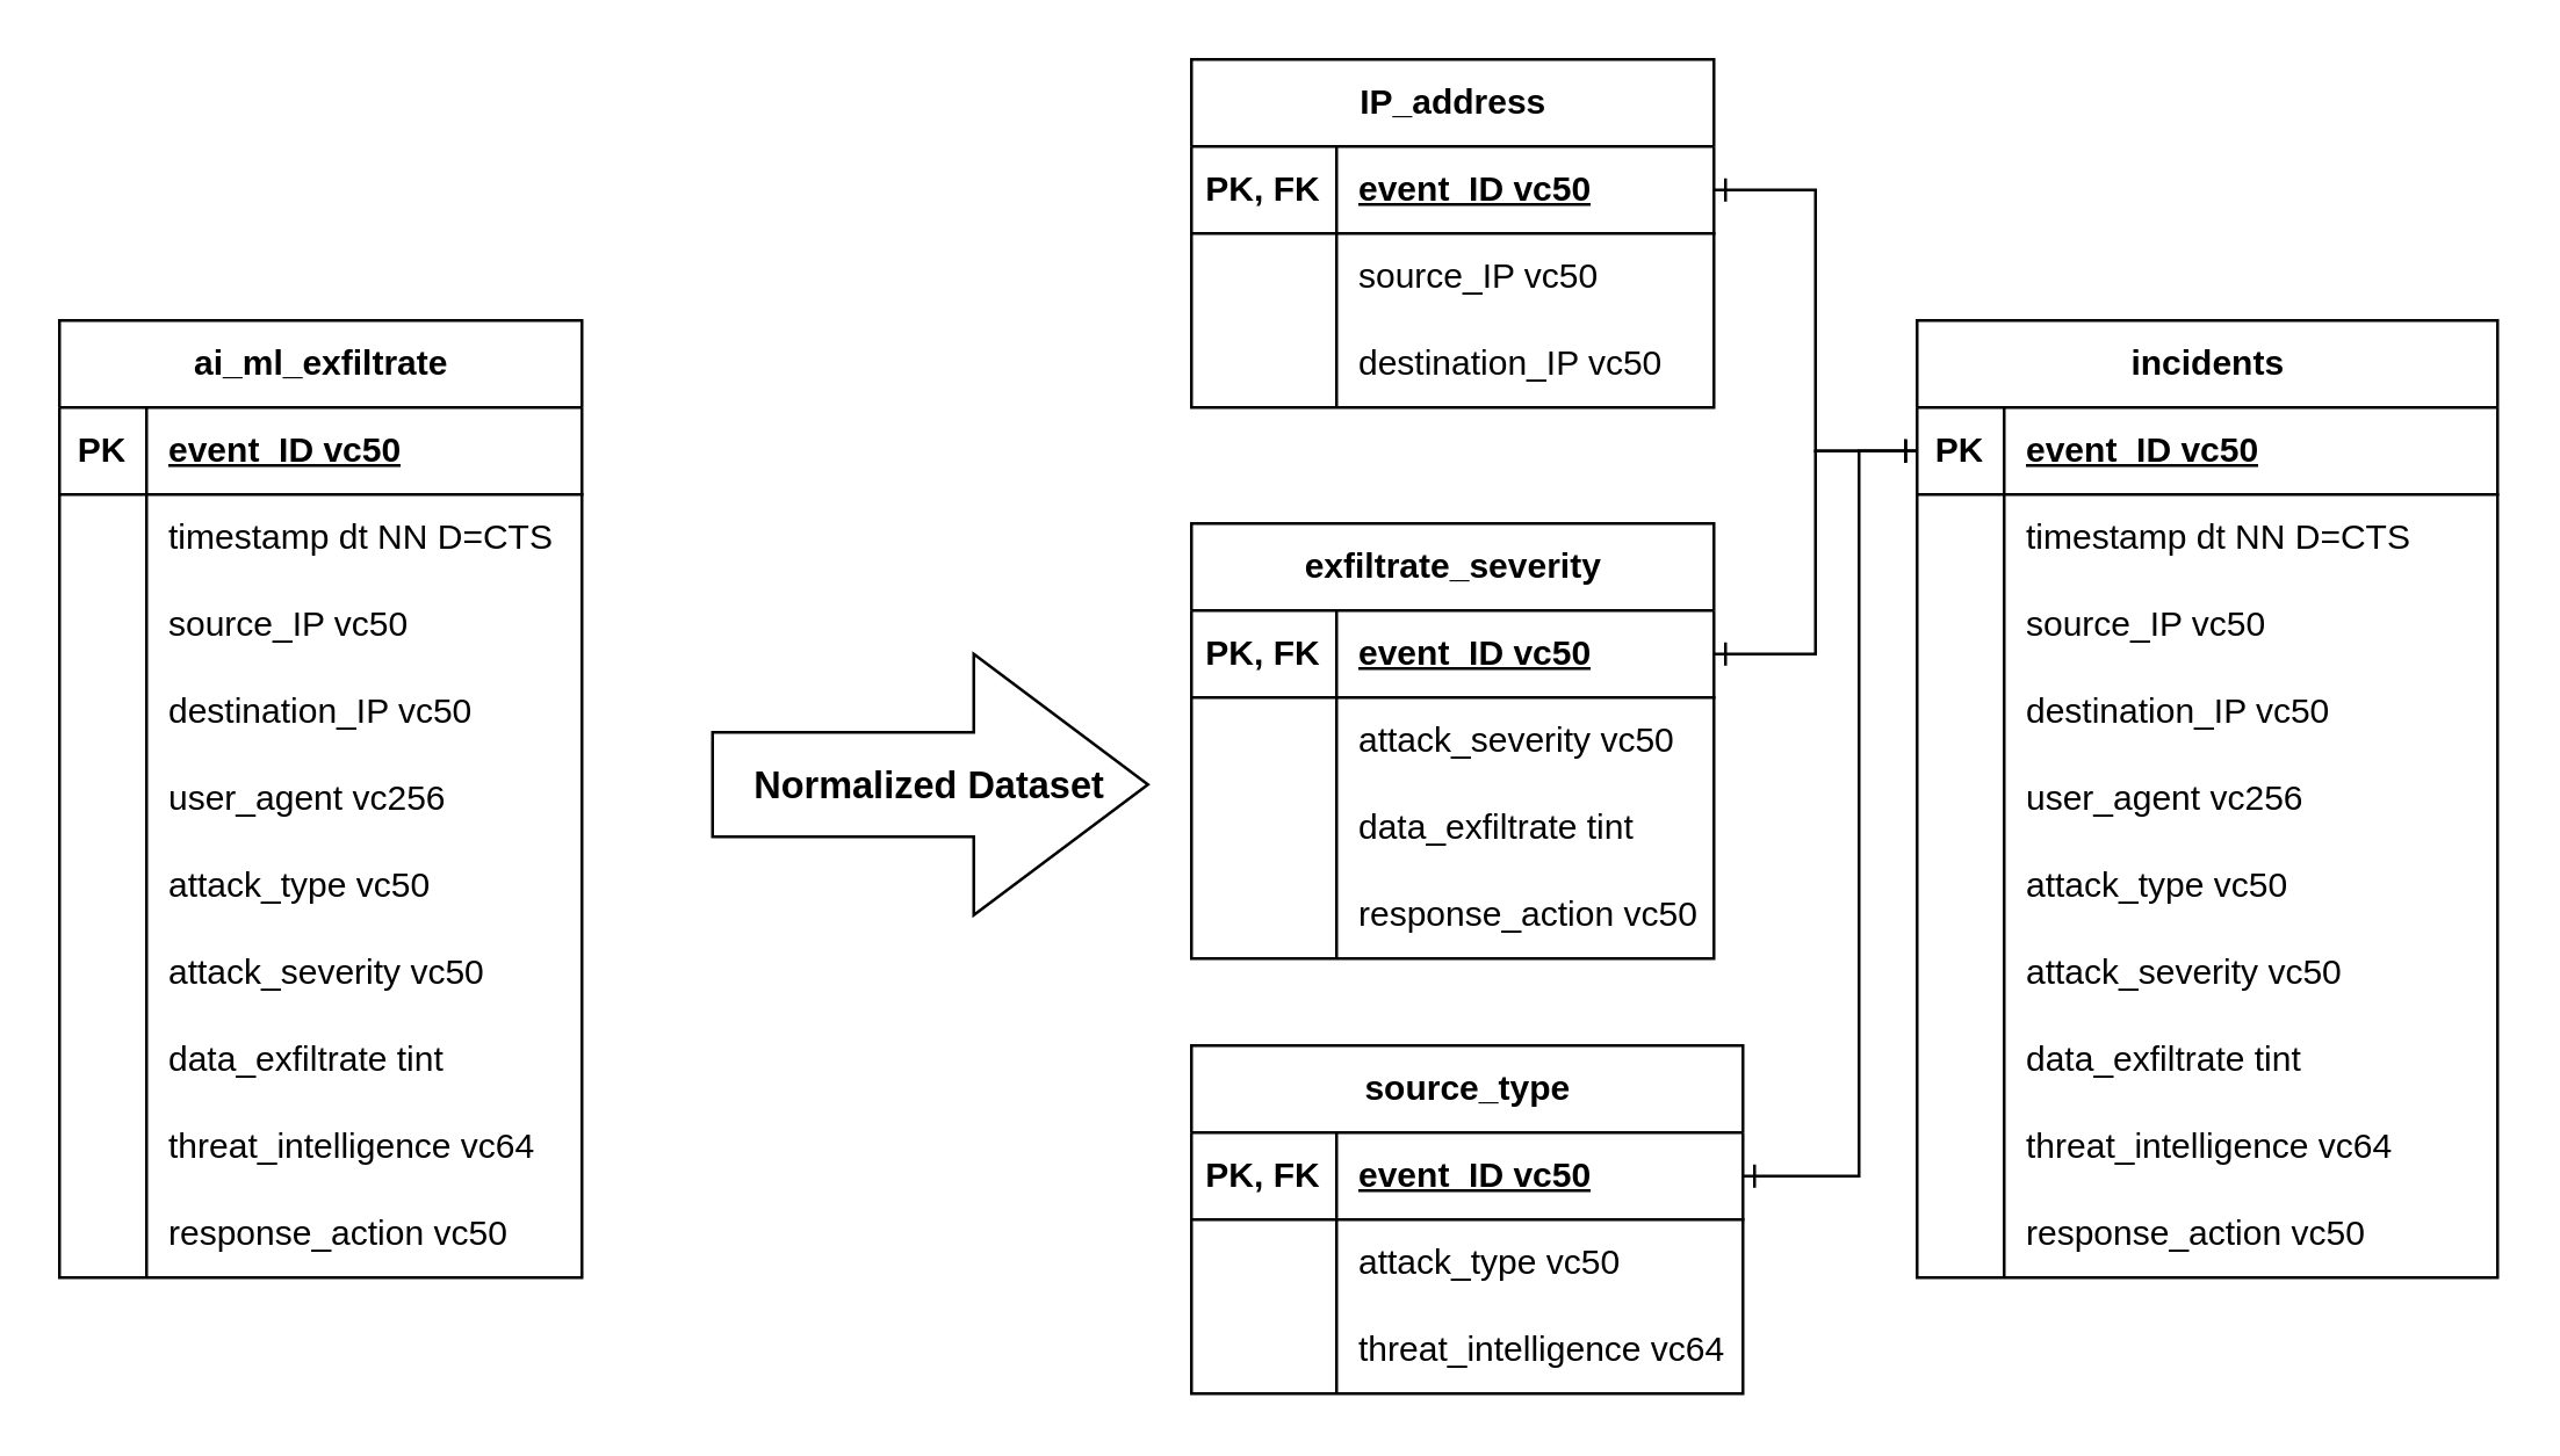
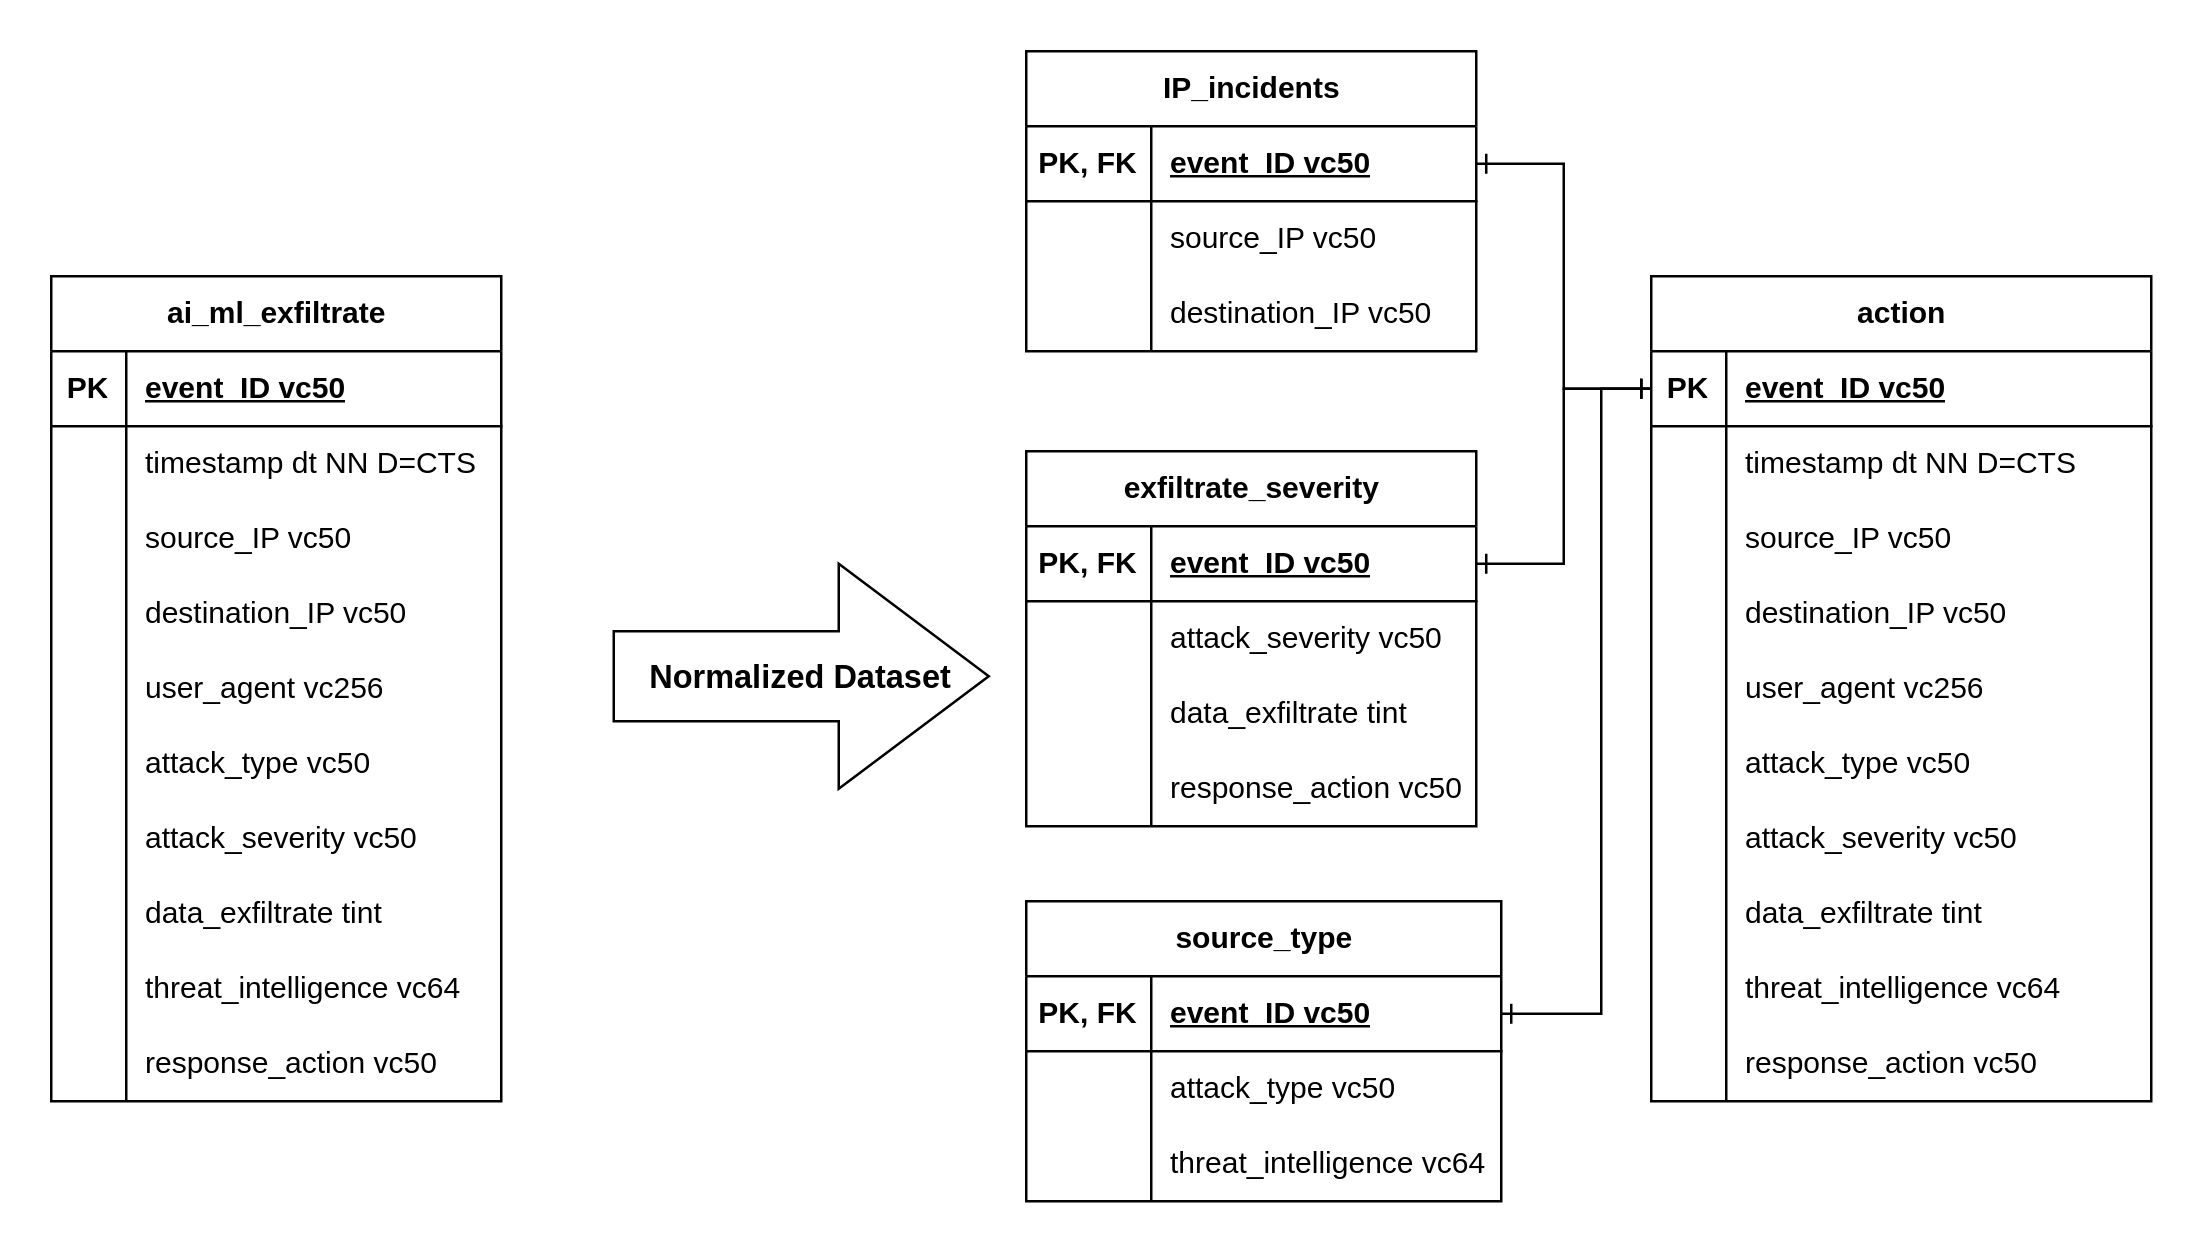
- <mxCell id="34" value="IP_address" style="shape=table;startSize=30;container=1;collapsible=1;childLayout=tableLayout;fixedRows=1;rowLines=0;fontStyle=1;align=center;resizeLast=1;html=1;" vertex="1" parent="1"><mxGeometry x="410" y="20" width="180" height="120" as="geometry" /></mxCell>
+ <mxCell id="34" value="IP_incidents" style="shape=table;startSize=30;container=1;collapsible=1;childLayout=tableLayout;fixedRows=1;rowLines=0;fontStyle=1;align=center;resizeLast=1;html=1;" vertex="1" parent="1"><mxGeometry x="410" y="20" width="180" height="120" as="geometry" /></mxCell>
- <mxCell id="67" value="incidents" style="shape=table;startSize=30;container=1;collapsible=1;childLayout=tableLayout;fixedRows=1;rowLines=0;fontStyle=1;align=center;resizeLast=1;html=1;" vertex="1" parent="1"><mxGeometry x="660" y="110" width="200" height="330" as="geometry" /></mxCell>
+ <mxCell id="67" value="action" style="shape=table;startSize=30;container=1;collapsible=1;childLayout=tableLayout;fixedRows=1;rowLines=0;fontStyle=1;align=center;resizeLast=1;html=1;" vertex="1" parent="1"><mxGeometry x="660" y="110" width="200" height="330" as="geometry" /></mxCell>
